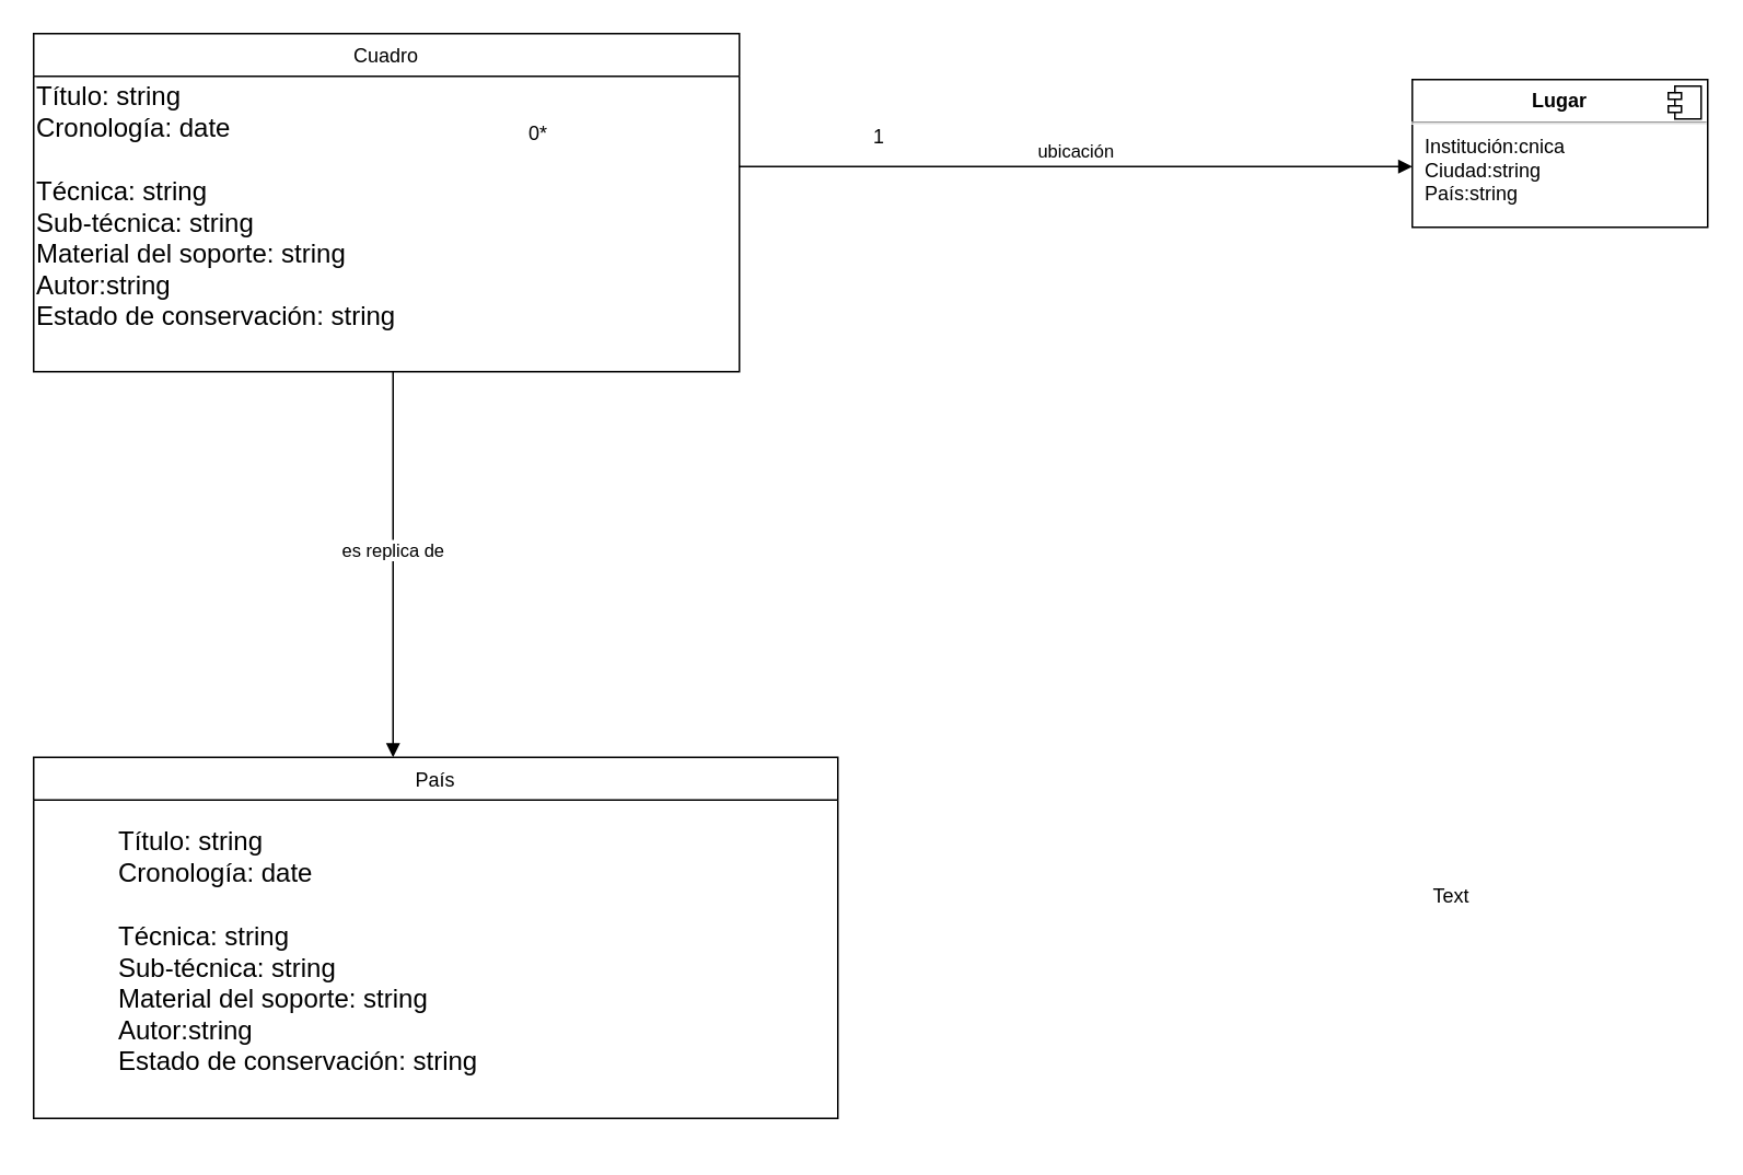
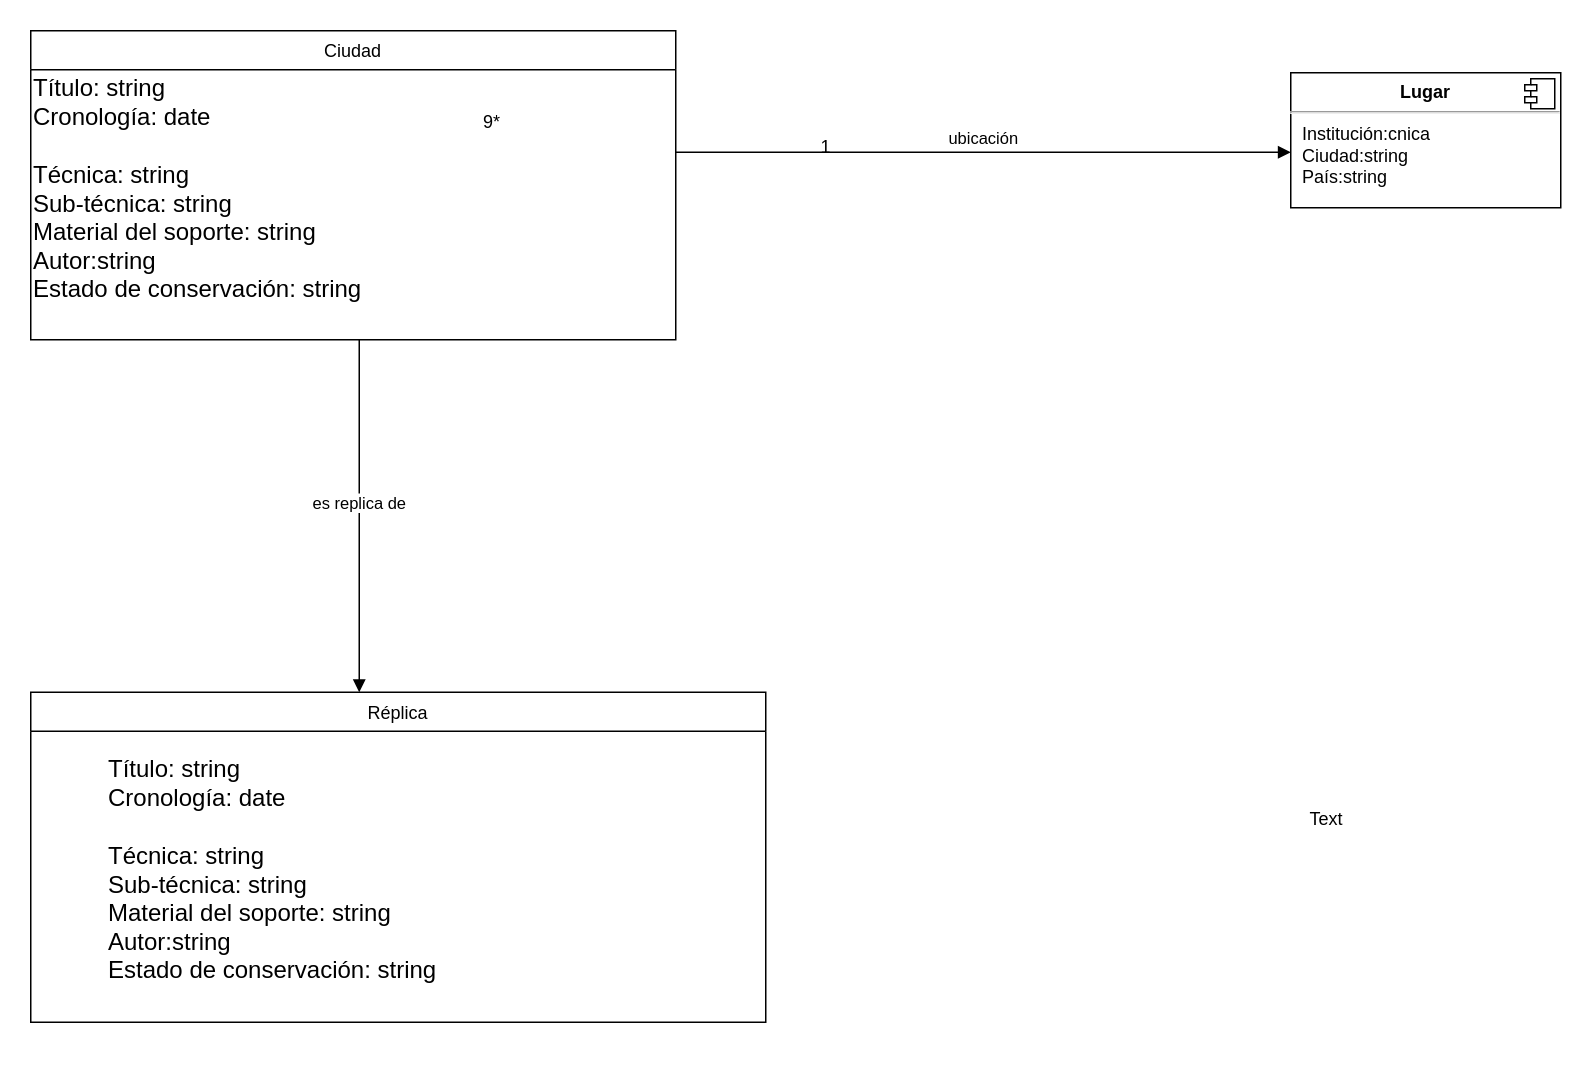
- <mxCell id="7" value="Cuadro" style="swimlane;fontStyle=0;childLayout=stackLayout;horizontal=1;startSize=26;fillColor=none;horizontalStack=0;resizeParent=1;resizeParentMax=0;resizeLast=0;collapsible=1;marginBottom=0;" vertex="1" parent="1"><mxGeometry x="20" y="20" width="430" height="206" as="geometry" /></mxCell>
+ <mxCell id="7" value="Ciudad" style="swimlane;fontStyle=0;childLayout=stackLayout;horizontal=1;startSize=26;fillColor=none;horizontalStack=0;resizeParent=1;resizeParentMax=0;resizeLast=0;collapsible=1;marginBottom=0;" vertex="1" parent="1"><mxGeometry x="20" y="20" width="430" height="206" as="geometry" /></mxCell>
- <mxCell id="3" value="0*" style="text;html=1;resizable=0;points=[];autosize=1;align=left;verticalAlign=top;spacingTop=-4;" vertex="1" parent="1"><mxGeometry x="320" y="71" width="30" height="20" as="geometry" /></mxCell>
+ <mxCell id="3" value="9*" style="text;html=1;resizable=0;points=[];autosize=1;align=left;verticalAlign=top;spacingTop=-4;" vertex="1" parent="1"><mxGeometry x="320" y="71" width="30" height="20" as="geometry" /></mxCell>
- <mxCell id="6" value="1" style="text;html=1;resizable=0;points=[];autosize=1;align=left;verticalAlign=top;spacingTop=-4;" vertex="1" parent="1"><mxGeometry x="530" y="73" width="20" height="20" as="geometry" /></mxCell>
+ <mxCell id="6" value="1" style="text;html=1;resizable=0;points=[];autosize=1;align=left;verticalAlign=top;spacingTop=-4;" vertex="1" parent="1"><mxGeometry x="545" y="88" width="20" height="20" as="geometry" /></mxCell>
- <mxCell id="10" value="País" style="swimlane;fontStyle=0;childLayout=stackLayout;horizontal=1;startSize=26;fillColor=none;horizontalStack=0;resizeParent=1;resizeParentMax=0;resizeLast=0;collapsible=1;marginBottom=0;" vertex="1" parent="1"><mxGeometry x="20" y="461" width="490" height="220" as="geometry" /></mxCell>
+ <mxCell id="10" value="Réplica" style="swimlane;fontStyle=0;childLayout=stackLayout;horizontal=1;startSize=26;fillColor=none;horizontalStack=0;resizeParent=1;resizeParentMax=0;resizeLast=0;collapsible=1;marginBottom=0;" vertex="1" parent="1"><mxGeometry x="20" y="461" width="490" height="220" as="geometry" /></mxCell>
